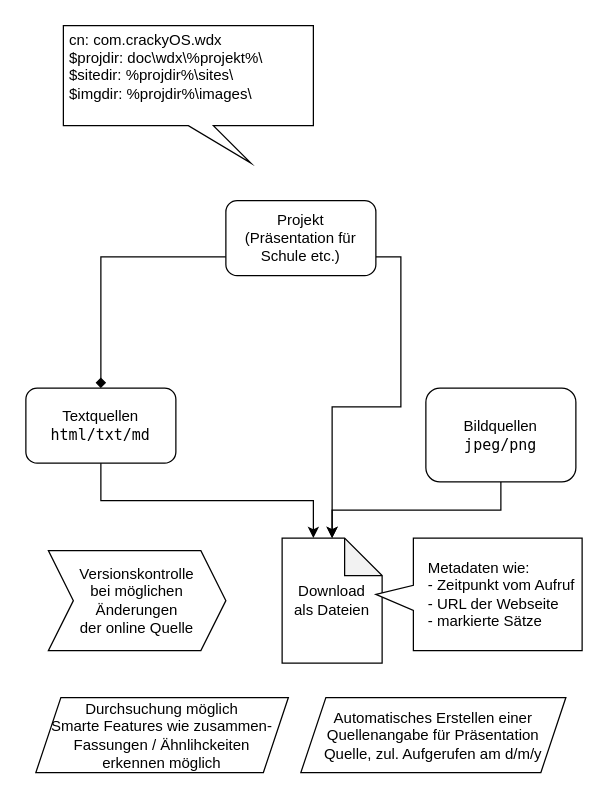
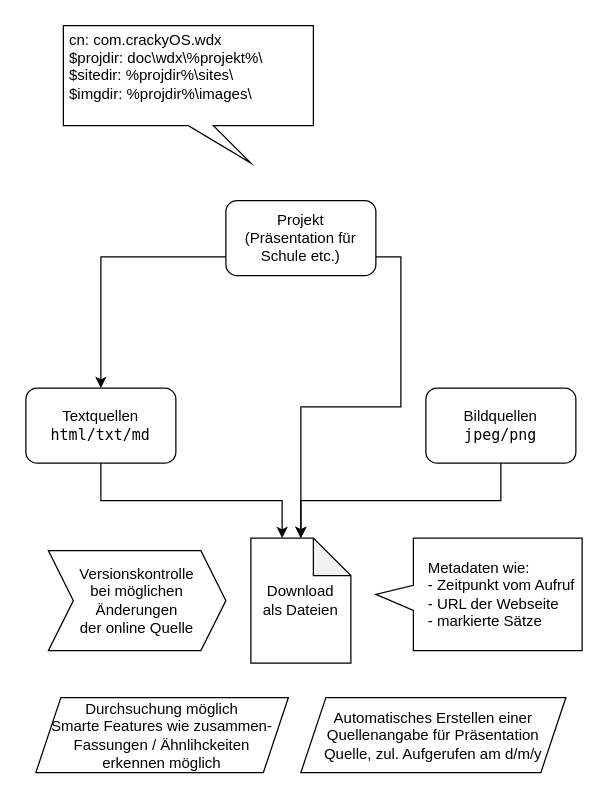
- <mxCell id="2" style="edgeStyle=orthogonalEdgeStyle;rounded=0;orthogonalLoop=1;jettySize=auto;html=1;exitX=0;exitY=0.75;exitDx=0;exitDy=0;entryX=0.5;entryY=0;entryDx=0;entryDy=0;endArrow=diamond;" edge="1" parent="1" source="4" target="5"><mxGeometry relative="1" as="geometry" /></mxCell>
+ <mxCell id="2" style="edgeStyle=orthogonalEdgeStyle;rounded=0;orthogonalLoop=1;jettySize=auto;html=1;exitX=0;exitY=0.75;exitDx=0;exitDy=0;entryX=0.5;entryY=0;entryDx=0;entryDy=0;" edge="1" parent="1" source="4" target="5"><mxGeometry relative="1" as="geometry" /></mxCell>
- <mxCell id="6" value="Bildquellen&lt;div&gt;&lt;font face=&quot;monospace&quot;&gt;jpeg/png&lt;/font&gt;&lt;/div&gt;" style="rounded=1;whiteSpace=wrap;html=1;" vertex="1" parent="1"><mxGeometry x="340" y="310" width="120" height="75" as="geometry" /></mxCell>
+ <mxCell id="6" value="Bildquellen&lt;div&gt;&lt;font face=&quot;monospace&quot;&gt;jpeg/png&lt;/font&gt;&lt;/div&gt;" style="rounded=1;whiteSpace=wrap;html=1;" vertex="1" parent="1"><mxGeometry x="340" y="310" width="120" height="60" as="geometry" /></mxCell>
- <mxCell id="7" value="Download&lt;div&gt;als Dateien&lt;/div&gt;" style="shape=note;whiteSpace=wrap;html=1;backgroundOutline=1;darkOpacity=0.05;" vertex="1" parent="1"><mxGeometry x="225" y="430" width="80" height="100" as="geometry" /></mxCell>
+ <mxCell id="7" value="Download&lt;div&gt;als Dateien&lt;/div&gt;" style="shape=note;whiteSpace=wrap;html=1;backgroundOutline=1;darkOpacity=0.05;" vertex="1" parent="1"><mxGeometry x="200" y="430" width="80" height="100" as="geometry" /></mxCell>
